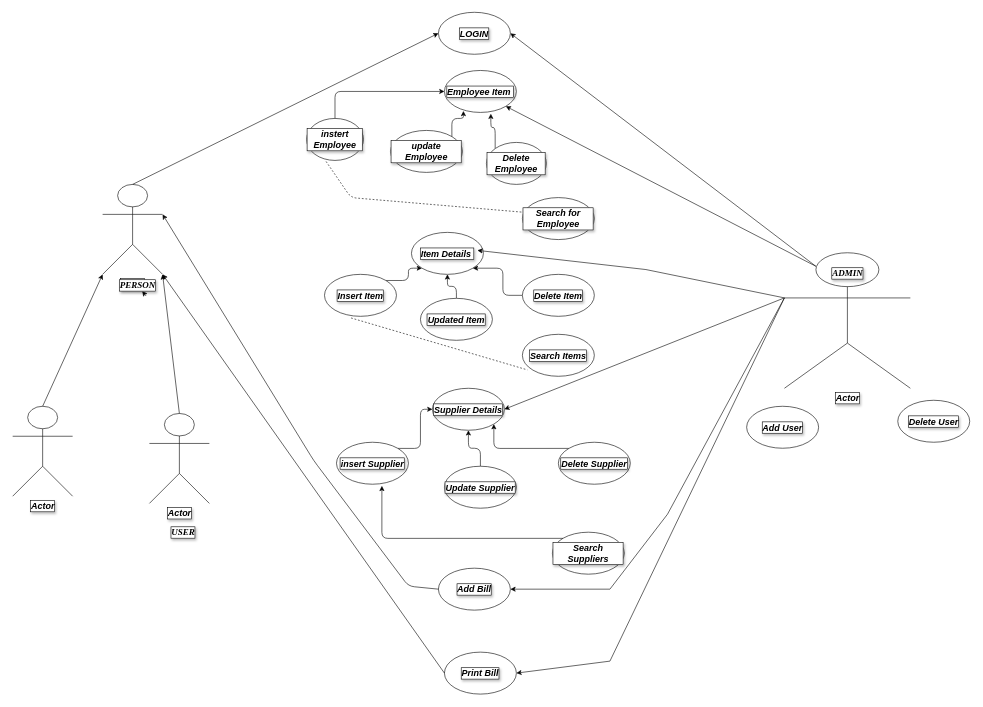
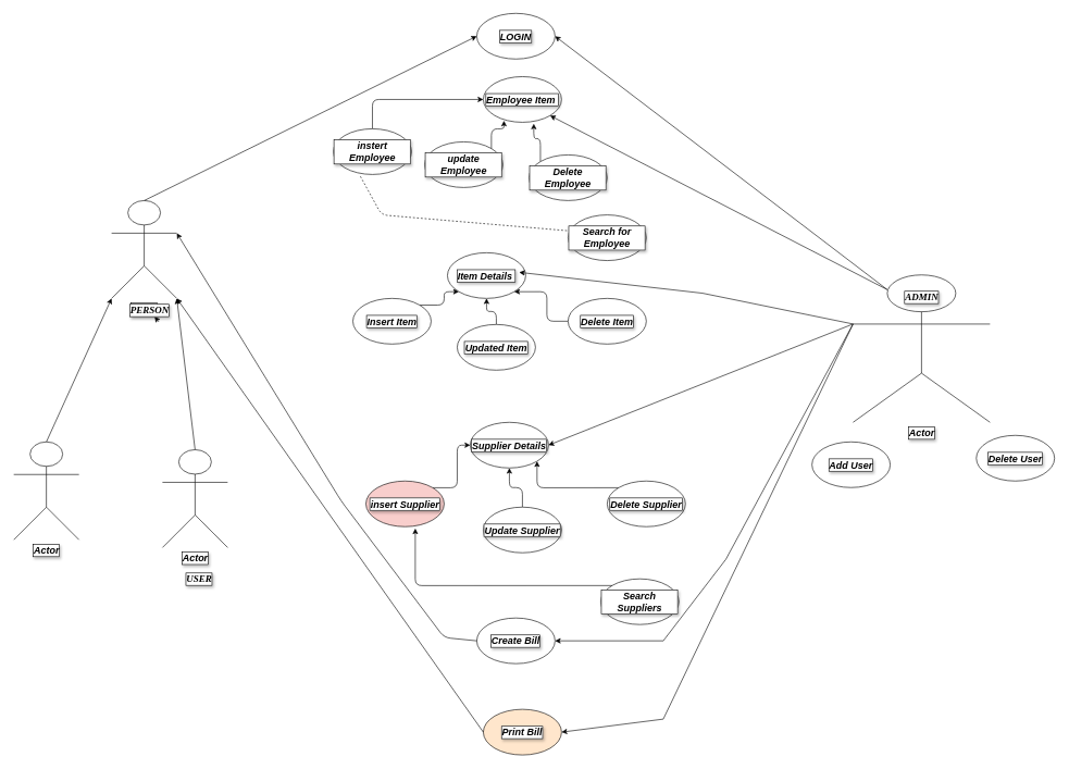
- <mxCell id="8" value="instert Employee" style="ellipse;whiteSpace=wrap;html=1;rounded=0;fontStyle=3;fontSize=15;labelBackgroundColor=default;labelBorderColor=default;textShadow=1;" vertex="1" parent="1"><mxGeometry x="510" y="197" width="95" height="70" as="geometry" /></mxCell>
+ <mxCell id="8" value="instert Employee" style="ellipse;whiteSpace=wrap;html=1;rounded=0;fontStyle=3;fontSize=15;labelBackgroundColor=default;labelBorderColor=default;textShadow=1;" vertex="1" parent="1"><mxGeometry x="510" y="197" width="120" height="70" as="geometry" /></mxCell>
- <mxCell id="5" value="Delete Employee" style="ellipse;whiteSpace=wrap;html=1;rounded=0;fontStyle=3;fontSize=15;labelBackgroundColor=default;labelBorderColor=default;textShadow=1;" vertex="1" parent="1"><mxGeometry x="810" y="237" width="100" height="70" as="geometry" /></mxCell>
+ <mxCell id="5" value="Delete Employee" style="ellipse;whiteSpace=wrap;html=1;rounded=0;fontStyle=3;fontSize=15;labelBackgroundColor=default;labelBorderColor=default;textShadow=1;" vertex="1" parent="1"><mxGeometry x="810" y="237" width="120" height="70" as="geometry" /></mxCell>
- <mxCell id="42" value="" style="endArrow=none;dashed=1;html=1;hachureGap=4;fontFamily=Architects Daughter;fontSource=https%3A%2F%2Ffonts.googleapis.com%2Fcss%3Ffamily%3DArchitects%2BDaughter;entryX=0.069;entryY=0.847;entryDx=0;entryDy=0;entryPerimeter=0;exitX=0.369;exitY=1.039;exitDx=0;exitDy=0;exitPerimeter=0;fontStyle=3;fontSize=15;labelBackgroundColor=default;labelBorderColor=default;textShadow=1;" edge="1" parent="1" source="11" target="15"><mxGeometry width="50" height="50" relative="1" as="geometry"><mxPoint x="836" y="607" as="sourcePoint" /><mxPoint x="886" y="557" as="targetPoint" /></mxGeometry></mxCell>
- <mxCell id="15" value="Search Items" style="ellipse;whiteSpace=wrap;html=1;rounded=0;fontStyle=3;fontSize=15;labelBackgroundColor=default;labelBorderColor=default;textShadow=1;" vertex="1" parent="1"><mxGeometry x="870" y="557" width="120" height="70" as="geometry" /></mxCell>
- <mxCell id="24" value="insert Supplier" style="ellipse;whiteSpace=wrap;html=1;rounded=0;fontStyle=3;fontSize=15;labelBackgroundColor=default;labelBorderColor=default;textShadow=1;" vertex="1" parent="1"><mxGeometry x="560" y="737" width="120" height="70" as="geometry" /></mxCell>
+ <mxCell id="24" value="insert Supplier" style="ellipse;whiteSpace=wrap;html=1;rounded=0;fontStyle=3;fontSize=15;labelBackgroundColor=default;labelBorderColor=default;textShadow=1;fillColor=#f8cecc;" vertex="1" parent="1"><mxGeometry x="560" y="737" width="120" height="70" as="geometry" /></mxCell>
- <mxCell id="27" value="Add Bill" style="ellipse;whiteSpace=wrap;html=1;rounded=0;fontStyle=3;fontSize=15;labelBackgroundColor=default;labelBorderColor=default;textShadow=1;" vertex="1" parent="1"><mxGeometry x="730" y="947" width="120" height="70" as="geometry" /></mxCell>
+ <mxCell id="27" value="Create Bill" style="ellipse;whiteSpace=wrap;html=1;rounded=0;fontStyle=3;fontSize=15;labelBackgroundColor=default;labelBorderColor=default;textShadow=1;" vertex="1" parent="1"><mxGeometry x="730" y="947" width="120" height="70" as="geometry" /></mxCell>
- <mxCell id="26" value="Print Bill" style="ellipse;whiteSpace=wrap;html=1;rounded=0;fontStyle=3;fontSize=15;labelBackgroundColor=default;labelBorderColor=default;textShadow=1;" vertex="1" parent="1"><mxGeometry x="740" y="1087" width="120" height="70" as="geometry" /></mxCell>
+ <mxCell id="26" value="Print Bill" style="ellipse;whiteSpace=wrap;html=1;rounded=0;fontStyle=3;fontSize=15;labelBackgroundColor=default;labelBorderColor=default;textShadow=1;fillColor=#ffe6cc;" vertex="1" parent="1"><mxGeometry x="740" y="1087" width="120" height="70" as="geometry" /></mxCell>
